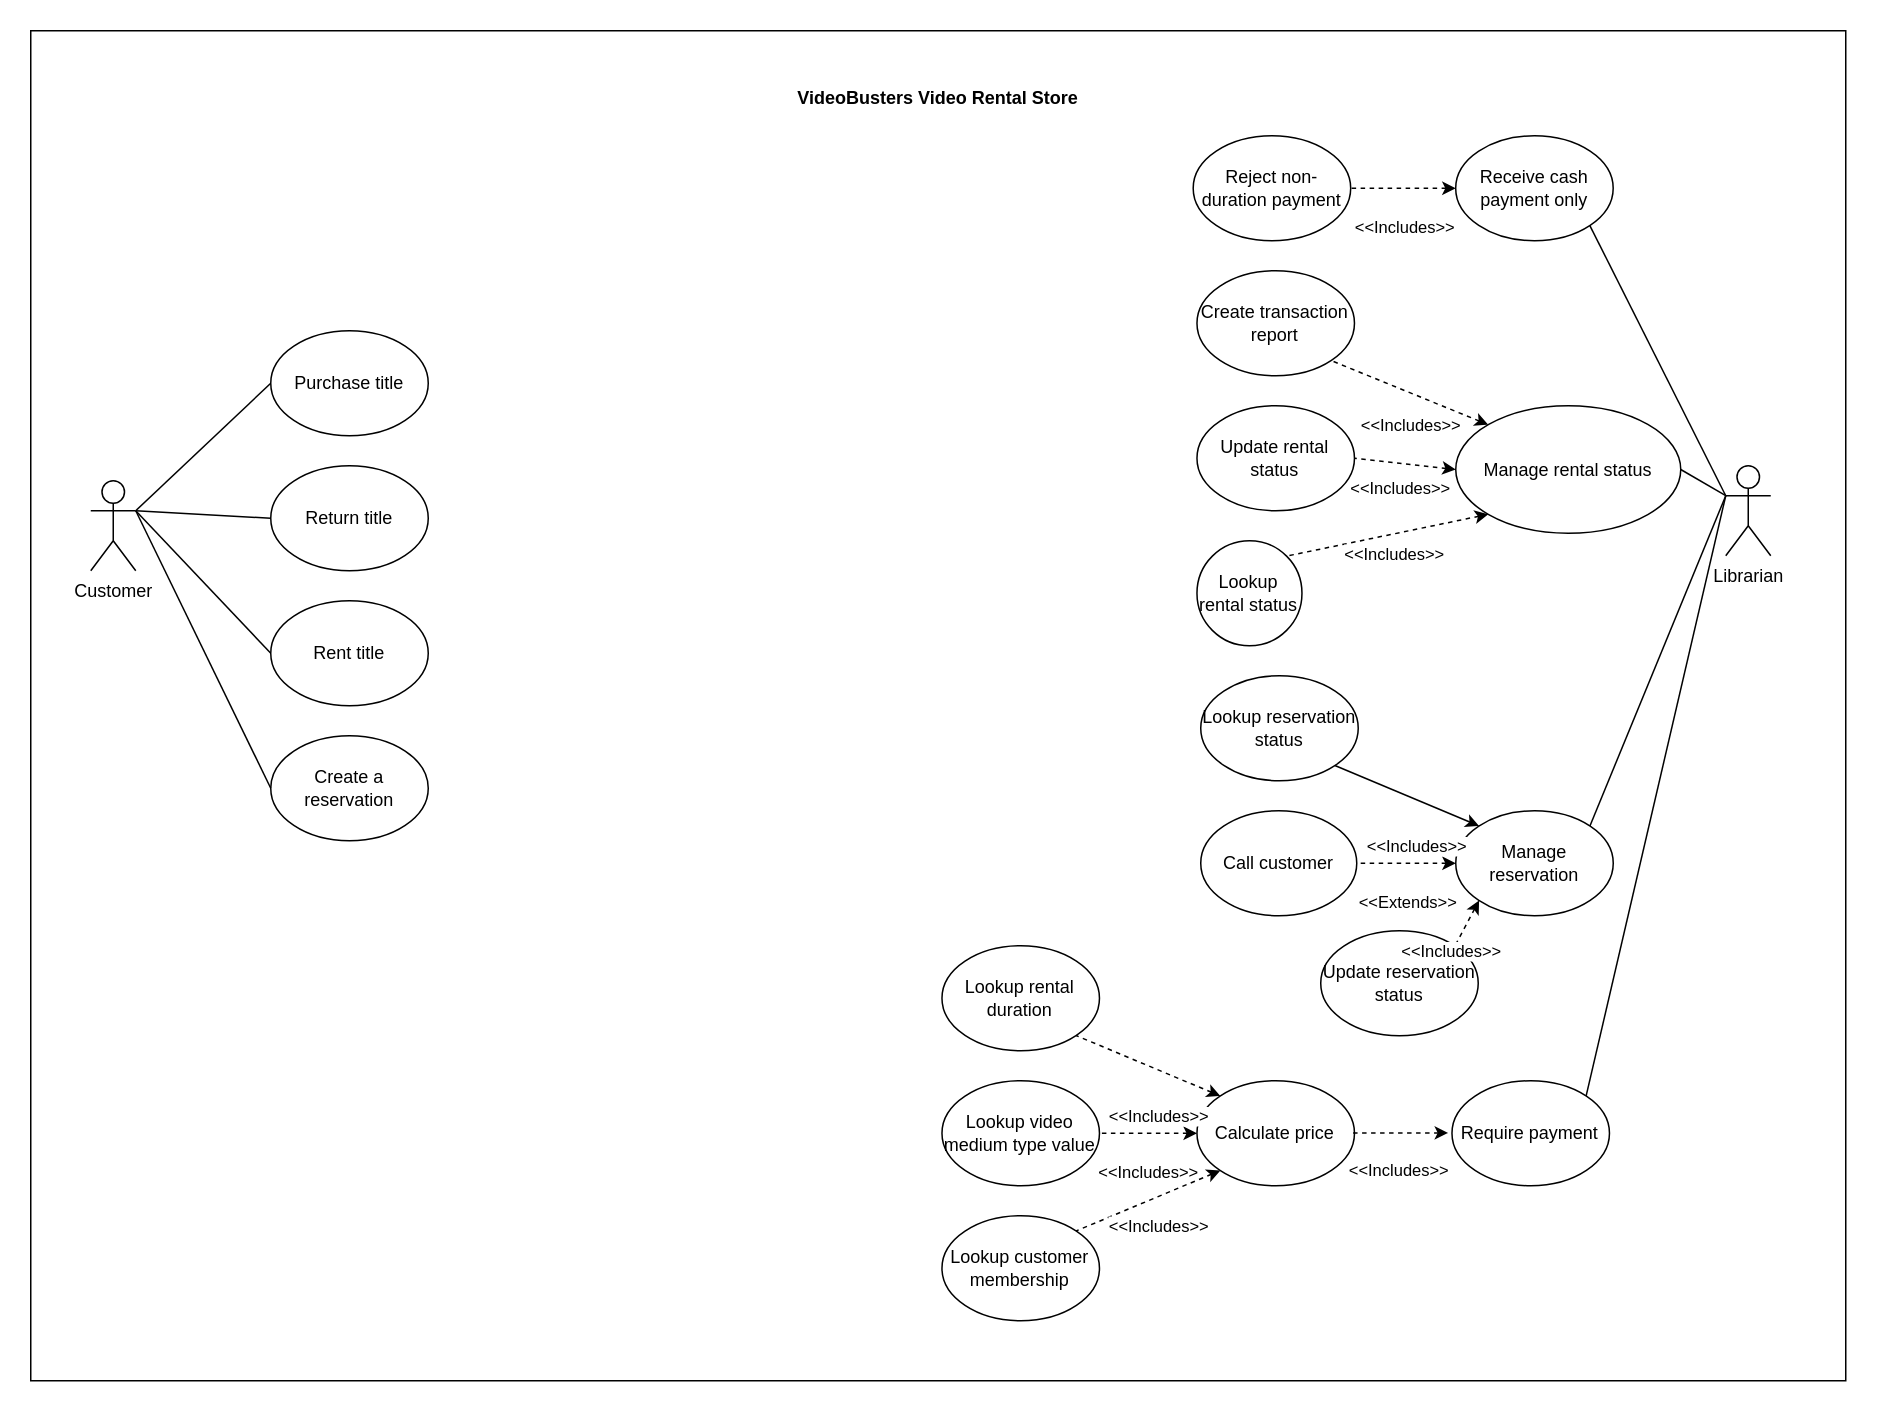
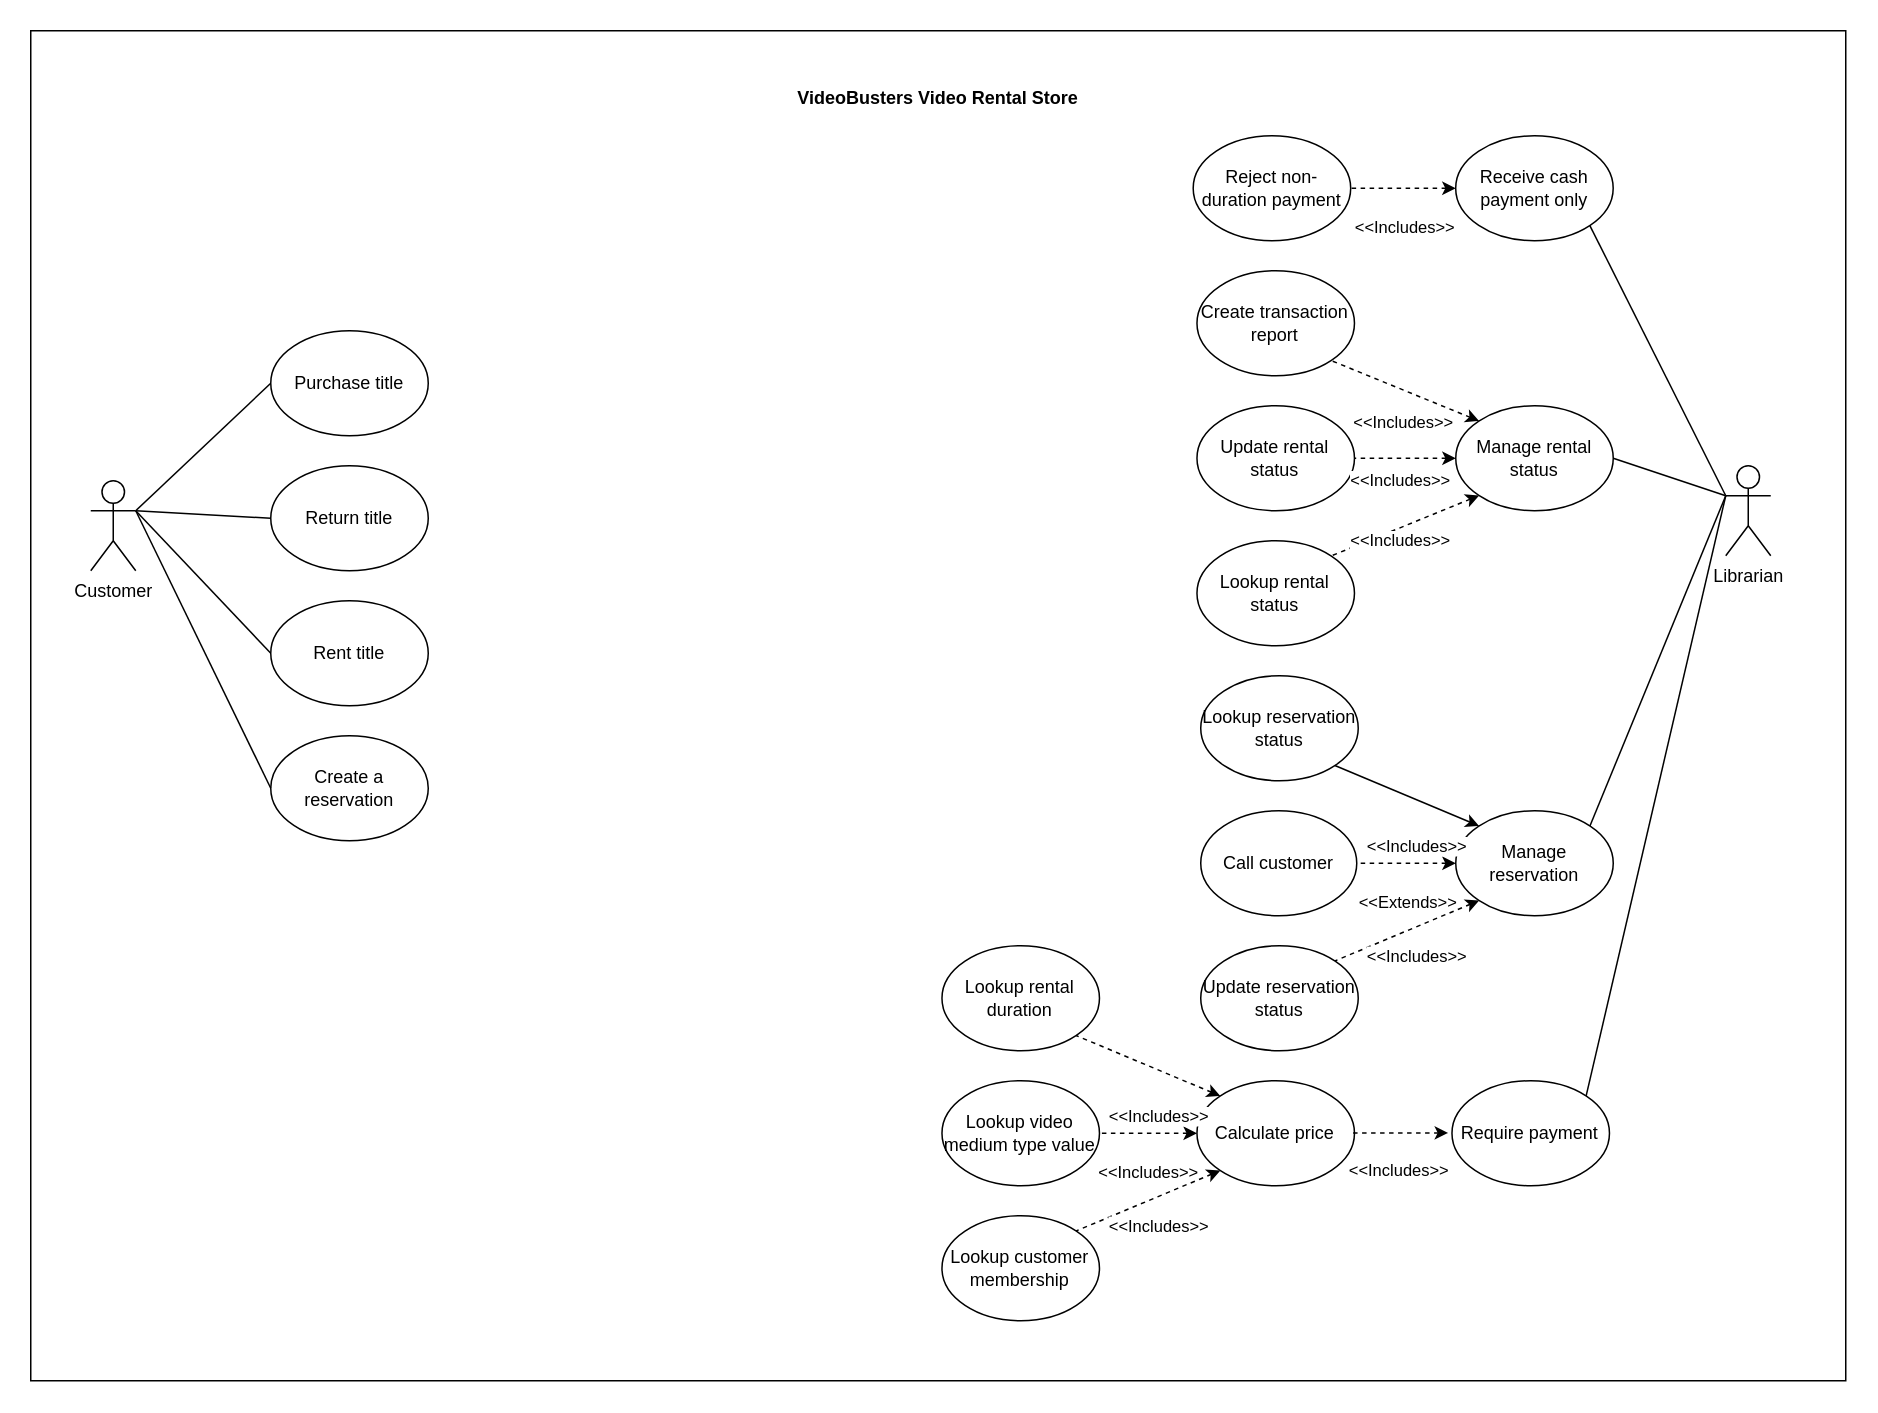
- <mxCell id="19" value="Manage rental status" style="ellipse;whiteSpace=wrap;html=1;" parent="1" vertex="1"><mxGeometry x="970" y="270" width="150" height="85" as="geometry" /></mxCell>
+ <mxCell id="19" value="Manage rental status" style="ellipse;whiteSpace=wrap;html=1;" parent="1" vertex="1"><mxGeometry x="970" y="270" width="105" height="70" as="geometry" /></mxCell>
- <mxCell id="38" value="Lookup rental status" style="ellipse;whiteSpace=wrap;html=1;" parent="1" vertex="1"><mxGeometry x="797.48" y="360" width="70" height="70" as="geometry" /></mxCell>
+ <mxCell id="38" value="Lookup rental status" style="ellipse;whiteSpace=wrap;html=1;" parent="1" vertex="1"><mxGeometry x="797.48" y="360" width="105" height="70" as="geometry" /></mxCell>
- <mxCell id="17" value="Update reservation status" style="ellipse;whiteSpace=wrap;html=1;" parent="1" vertex="1"><mxGeometry x="879.99" y="620" width="105" height="70" as="geometry" /></mxCell>
+ <mxCell id="17" value="Update reservation status" style="ellipse;whiteSpace=wrap;html=1;" parent="1" vertex="1"><mxGeometry x="799.99" y="630" width="105" height="70" as="geometry" /></mxCell>
